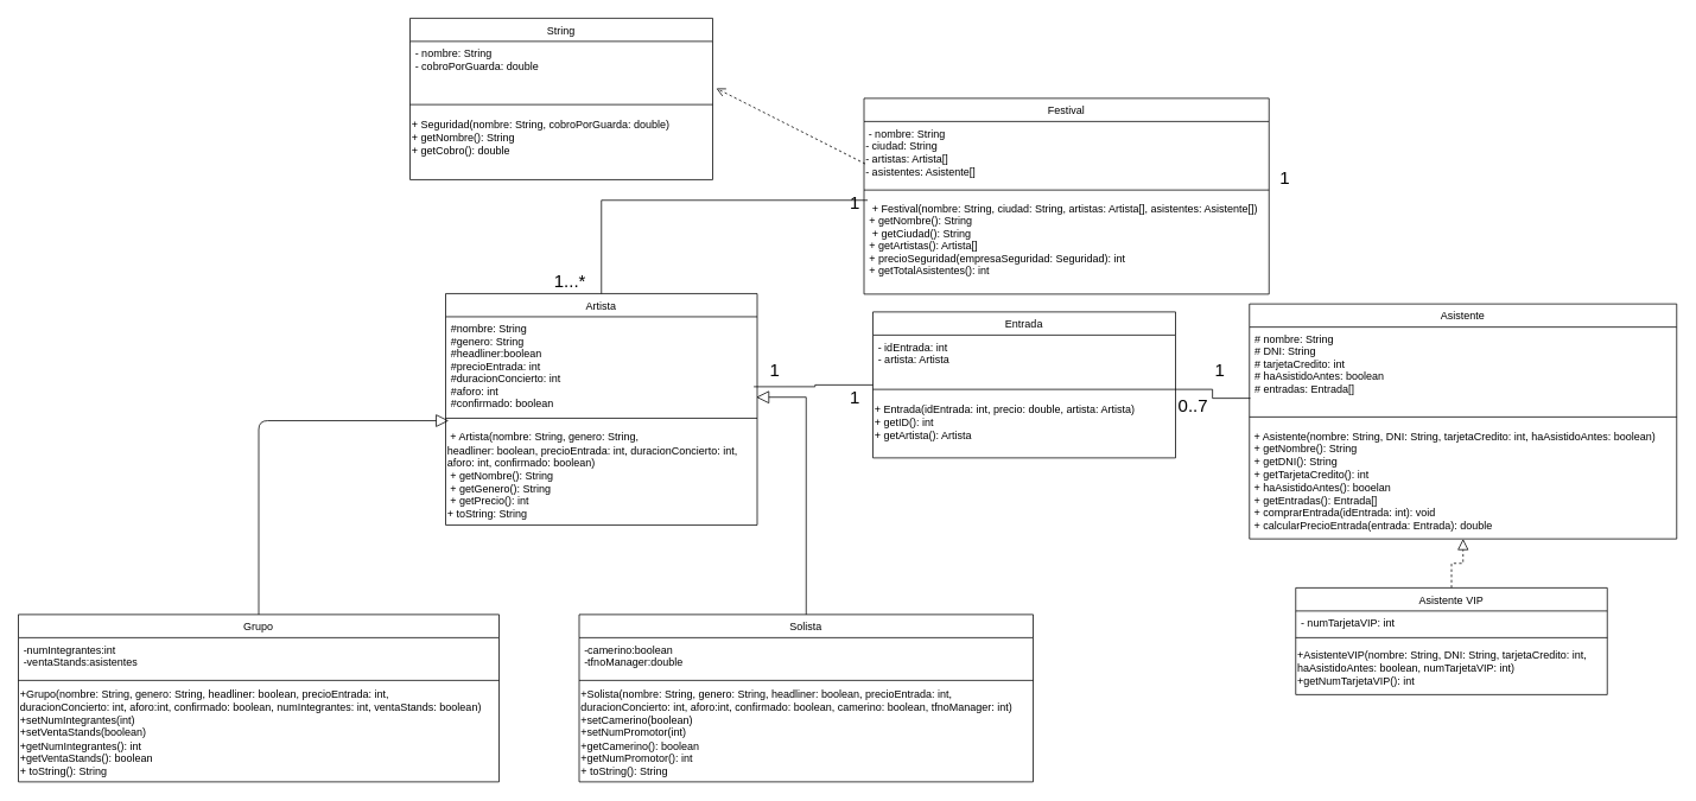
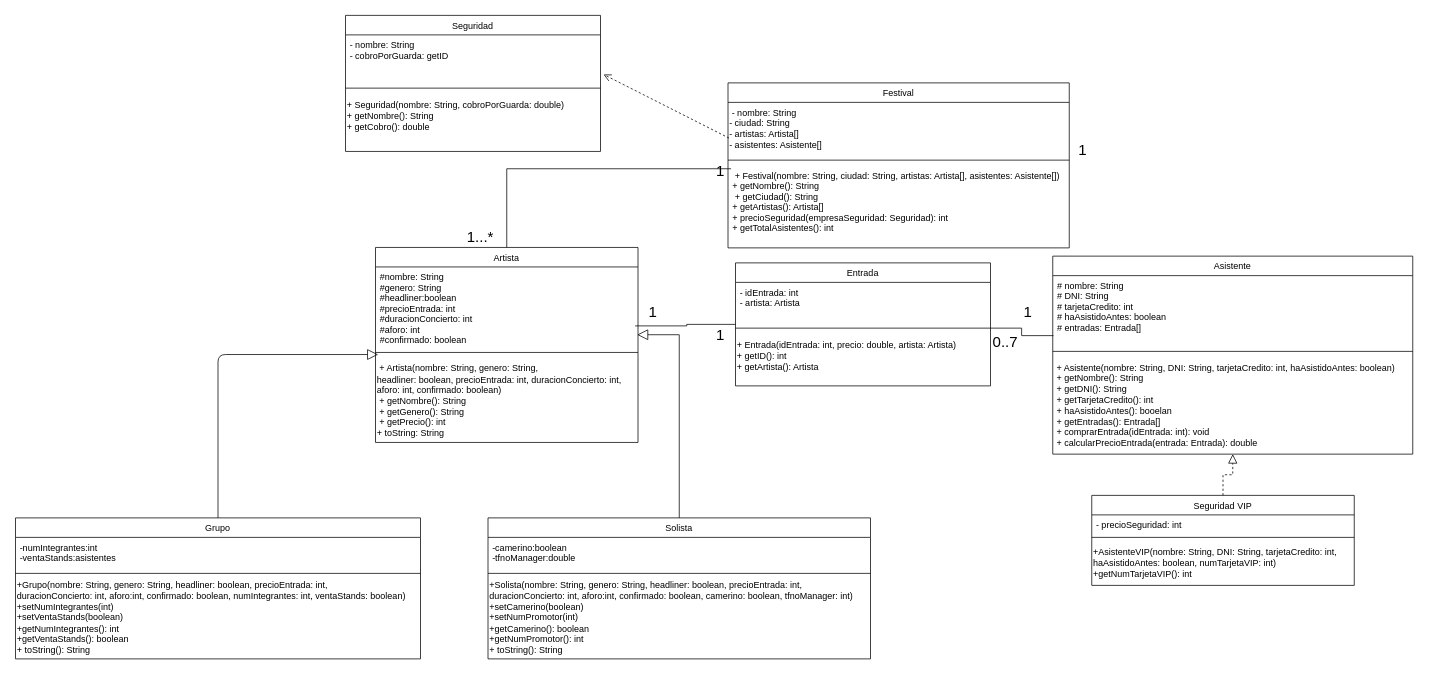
- <mxCell id="31" value="String" style="swimlane;fontStyle=0;align=center;verticalAlign=top;childLayout=stackLayout;horizontal=1;startSize=26;horizontalStack=0;resizeParent=1;resizeLast=0;collapsible=1;marginBottom=0;rounded=0;shadow=0;strokeWidth=1;" vertex="1" parent="1"><mxGeometry x="460" y="20" width="340" height="181.42" as="geometry"><mxRectangle x="340" y="380" width="170" height="26" as="alternateBounds" /></mxGeometry></mxCell>
+ <mxCell id="31" value="Seguridad" style="swimlane;fontStyle=0;align=center;verticalAlign=top;childLayout=stackLayout;horizontal=1;startSize=26;horizontalStack=0;resizeParent=1;resizeLast=0;collapsible=1;marginBottom=0;rounded=0;shadow=0;strokeWidth=1;" vertex="1" parent="1"><mxGeometry x="460" y="20" width="340" height="181.42" as="geometry"><mxRectangle x="340" y="380" width="170" height="26" as="alternateBounds" /></mxGeometry></mxCell>
- <mxCell id="32" value="- nombre: String&#10;- cobroPorGuarda: double" style="text;align=left;verticalAlign=top;spacingLeft=4;spacingRight=4;overflow=hidden;rotatable=0;points=[[0,0.5],[1,0.5]];portConstraint=eastwest;" vertex="1" parent="31"><mxGeometry y="26" width="340" height="64" as="geometry" /></mxCell>
+ <mxCell id="32" value="- nombre: String&#10;- cobroPorGuarda: getID" style="text;align=left;verticalAlign=top;spacingLeft=4;spacingRight=4;overflow=hidden;rotatable=0;points=[[0,0.5],[1,0.5]];portConstraint=eastwest;" vertex="1" parent="31"><mxGeometry y="26" width="340" height="64" as="geometry" /></mxCell>
- <mxCell id="11" value="Asistente VIP" style="swimlane;fontStyle=0;align=center;verticalAlign=top;childLayout=stackLayout;horizontal=1;startSize=26;horizontalStack=0;resizeParent=1;resizeLast=0;collapsible=1;marginBottom=0;rounded=0;shadow=0;strokeWidth=1;" vertex="1" parent="1"><mxGeometry x="1455" y="660" width="350" height="120" as="geometry"><mxRectangle x="340" y="380" width="170" height="26" as="alternateBounds" /></mxGeometry></mxCell>
+ <mxCell id="11" value="Seguridad VIP" style="swimlane;fontStyle=0;align=center;verticalAlign=top;childLayout=stackLayout;horizontal=1;startSize=26;horizontalStack=0;resizeParent=1;resizeLast=0;collapsible=1;marginBottom=0;rounded=0;shadow=0;strokeWidth=1;" vertex="1" parent="1"><mxGeometry x="1455" y="660" width="350" height="120" as="geometry"><mxRectangle x="340" y="380" width="170" height="26" as="alternateBounds" /></mxGeometry></mxCell>
- <mxCell id="12" value="- numTarjetaVIP: int" style="text;align=left;verticalAlign=top;spacingLeft=4;spacingRight=4;overflow=hidden;rotatable=0;points=[[0,0.5],[1,0.5]];portConstraint=eastwest;" vertex="1" parent="11"><mxGeometry y="26" width="350" height="26" as="geometry" /></mxCell>
+ <mxCell id="12" value="- precioSeguridad: int" style="text;align=left;verticalAlign=top;spacingLeft=4;spacingRight=4;overflow=hidden;rotatable=0;points=[[0,0.5],[1,0.5]];portConstraint=eastwest;" vertex="1" parent="11"><mxGeometry y="26" width="350" height="26" as="geometry" /></mxCell>
